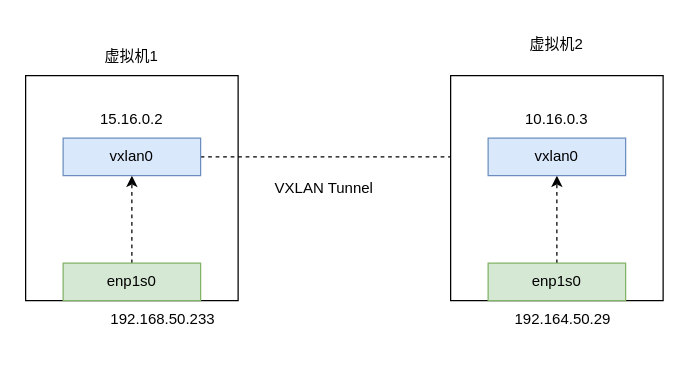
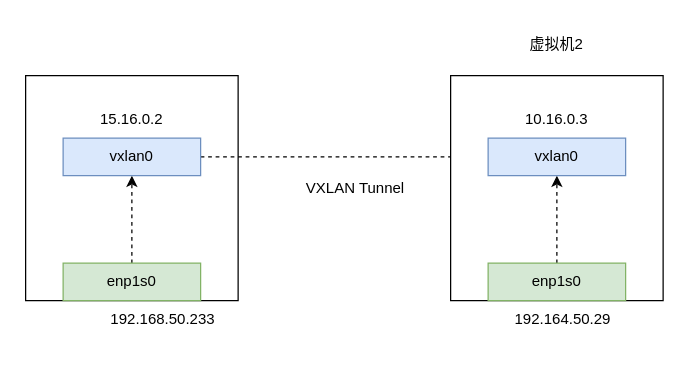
- <mxCell id="5" value="虚拟机1" style="text;html=1;strokeColor=none;fillColor=none;align=center;verticalAlign=middle;whiteSpace=wrap;rounded=0;" vertex="1" parent="1"><mxGeometry x="75" y="30" width="60" height="30" as="geometry" /></mxCell>
- <mxCell id="17" value="VXLAN Tunnel" style="text;html=1;strokeColor=none;fillColor=none;align=center;verticalAlign=middle;whiteSpace=wrap;rounded=0;dashed=1;" vertex="1" parent="1"><mxGeometry x="209" y="135" width="100" height="30" as="geometry" /></mxCell>
+ <mxCell id="17" value="VXLAN Tunnel" style="text;html=1;strokeColor=none;fillColor=none;align=center;verticalAlign=middle;whiteSpace=wrap;rounded=0;dashed=1;" vertex="1" parent="1"><mxGeometry x="234" y="135" width="100" height="30" as="geometry" /></mxCell>
